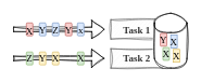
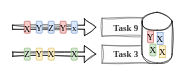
- <mxCell id="15" value="&lt;b style=&quot;font-size: 15px;&quot;&gt;Task 1&lt;/b&gt;" style="rounded=0;whiteSpace=wrap;html=1;sketch=1;hachureGap=4;jiggle=2;curveFitting=1;fontFamily=Architects Daughter;fontSource=https%3A%2F%2Ffonts.googleapis.com%2Fcss%3Ffamily%3DArchitects%2BDaughter;fontSize=15;fillColor=#f5f5f5;fontColor=#333333;strokeColor=#666666;" parent="1" vertex="1"><mxGeometry x="170" y="30" width="80" height="30" as="geometry" /></mxCell>
+ <mxCell id="15" value="&lt;b style=&quot;font-size: 15px;&quot;&gt;Task 9&lt;/b&gt;" style="rounded=0;whiteSpace=wrap;html=1;sketch=1;hachureGap=4;jiggle=2;curveFitting=1;fontFamily=Architects Daughter;fontSource=https%3A%2F%2Ffonts.googleapis.com%2Fcss%3Ffamily%3DArchitects%2BDaughter;fontSize=15;fillColor=#f5f5f5;fontColor=#333333;strokeColor=#666666;" parent="1" vertex="1"><mxGeometry x="170" y="30" width="80" height="30" as="geometry" /></mxCell>
- <mxCell id="16" value="&lt;b style=&quot;font-size: 15px;&quot;&gt;Task 2&lt;/b&gt;" style="rounded=0;whiteSpace=wrap;html=1;sketch=1;hachureGap=4;jiggle=2;curveFitting=1;fontFamily=Architects Daughter;fontSource=https%3A%2F%2Ffonts.googleapis.com%2Fcss%3Ffamily%3DArchitects%2BDaughter;fontSize=15;fillColor=#f5f5f5;fontColor=#333333;strokeColor=#666666;" parent="1" vertex="1"><mxGeometry x="170" y="75" width="80" height="30" as="geometry" /></mxCell>
+ <mxCell id="16" value="&lt;b style=&quot;font-size: 15px;&quot;&gt;Task 3&lt;/b&gt;" style="rounded=0;whiteSpace=wrap;html=1;sketch=1;hachureGap=4;jiggle=2;curveFitting=1;fontFamily=Architects Daughter;fontSource=https%3A%2F%2Ffonts.googleapis.com%2Fcss%3Ffamily%3DArchitects%2BDaughter;fontSize=15;fillColor=#f5f5f5;fontColor=#333333;strokeColor=#666666;" parent="1" vertex="1"><mxGeometry x="170" y="75" width="80" height="30" as="geometry" /></mxCell>
